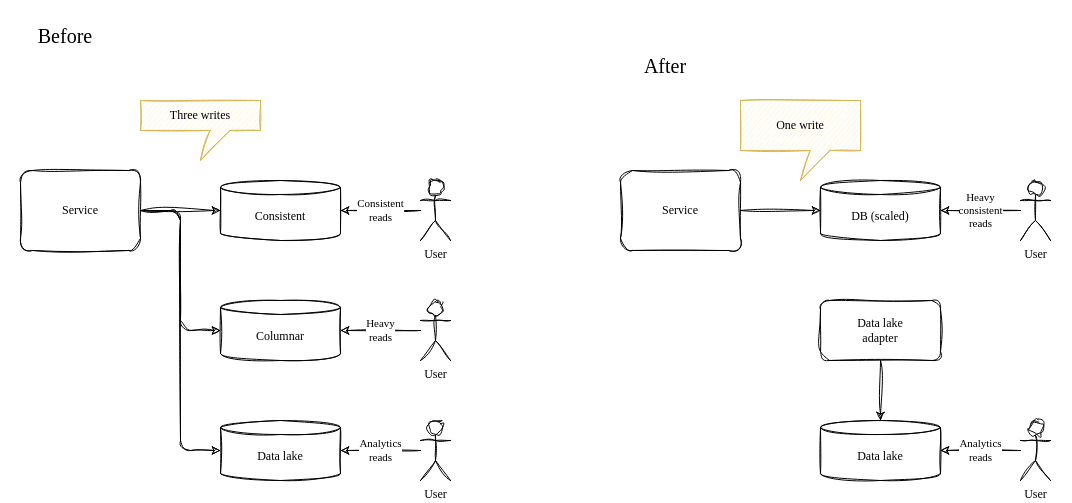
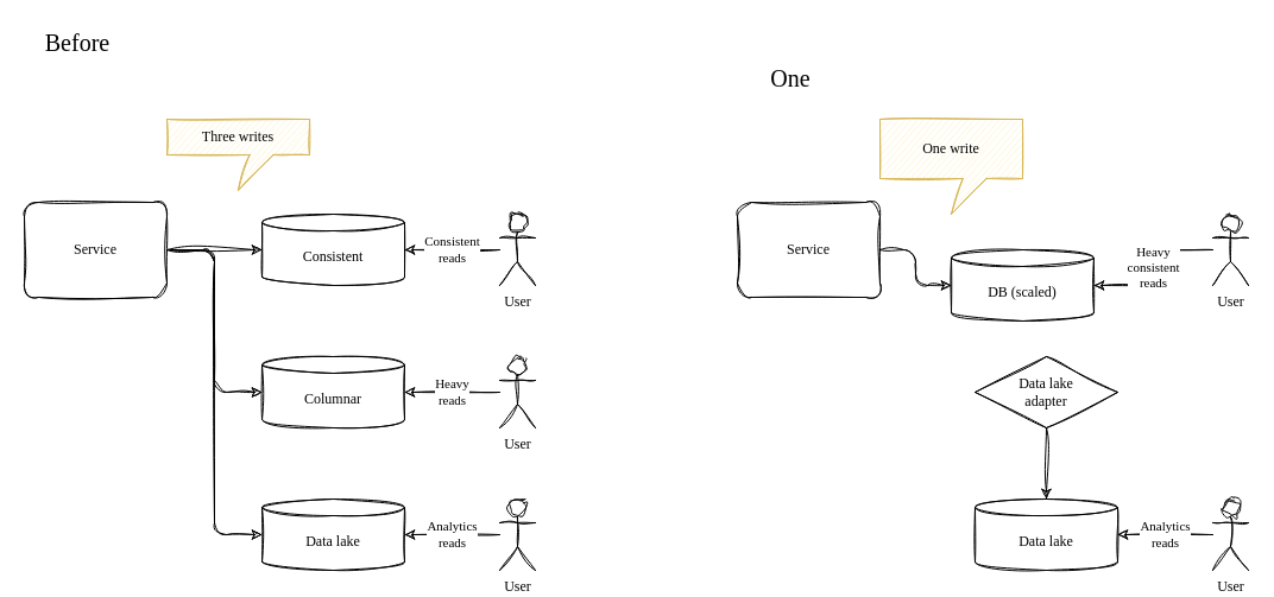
- <mxCell id="12" value="After" style="text;html=1;strokeColor=none;fillColor=none;align=center;verticalAlign=middle;whiteSpace=wrap;rounded=0;sketch=1;fontFamily=Architects Daughter;fontSource=https%3A%2F%2Ffonts.googleapis.com%2Fcss%3Ffamily%3DArchitects%2BDaughter;fontSize=20;" parent="1" vertex="1"><mxGeometry x="620" width="90" height="30" as="geometry" y="50" /></mxCell>
+ <mxCell id="12" value="One" style="text;html=1;strokeColor=none;fillColor=none;align=center;verticalAlign=middle;whiteSpace=wrap;rounded=0;sketch=1;fontFamily=Architects Daughter;fontSource=https%3A%2F%2Ffonts.googleapis.com%2Fcss%3Ffamily%3DArchitects%2BDaughter;fontSize=20;" parent="1" vertex="1"><mxGeometry x="620" width="90" height="30" as="geometry" y="50" /></mxCell>
- <mxCell id="13" value="DB (scaled)" style="shape=cylinder3;whiteSpace=wrap;html=1;boundedLbl=1;backgroundOutline=1;size=7;sketch=1;fontFamily=Architects Daughter;fontSource=https%3A%2F%2Ffonts.googleapis.com%2Fcss%3Ffamily%3DArchitects%2BDaughter;fillColor=none;" parent="1" vertex="1"><mxGeometry x="820" y="180" width="120" height="60" as="geometry" /></mxCell>
+ <mxCell id="13" value="DB (scaled)" style="shape=cylinder3;whiteSpace=wrap;html=1;boundedLbl=1;backgroundOutline=1;size=7;sketch=1;fontFamily=Architects Daughter;fontSource=https%3A%2F%2Ffonts.googleapis.com%2Fcss%3Ffamily%3DArchitects%2BDaughter;fillColor=none;" parent="1" vertex="1"><mxGeometry x="800" y="210" width="120" height="60" as="geometry" /></mxCell>
- <mxCell id="28" value="Data lake&lt;br style=&quot;font-size: 12px;&quot;&gt;adapter" style="rounded=1;whiteSpace=wrap;html=1;sketch=1;hachureGap=4;jiggle=2;curveFitting=1;fontFamily=Architects Daughter;fontSource=https%3A%2F%2Ffonts.googleapis.com%2Fcss%3Ffamily%3DArchitects%2BDaughter;fontSize=12;fillColor=none;" vertex="1" parent="1"><mxGeometry x="820" y="300" width="120" height="60" as="geometry" /></mxCell>
+ <mxCell id="28" value="Data lake&lt;br style=&quot;font-size: 12px;&quot;&gt;adapter" style="rhombus;whiteSpace=wrap;html=1;sketch=1;hachureGap=4;jiggle=2;curveFitting=1;fontFamily=Architects Daughter;fontSource=https%3A%2F%2Ffonts.googleapis.com%2Fcss%3Ffamily%3DArchitects%2BDaughter;fontSize=12;fillColor=none;" vertex="1" parent="1"><mxGeometry x="820" y="300" width="120" height="60" as="geometry" /></mxCell>
